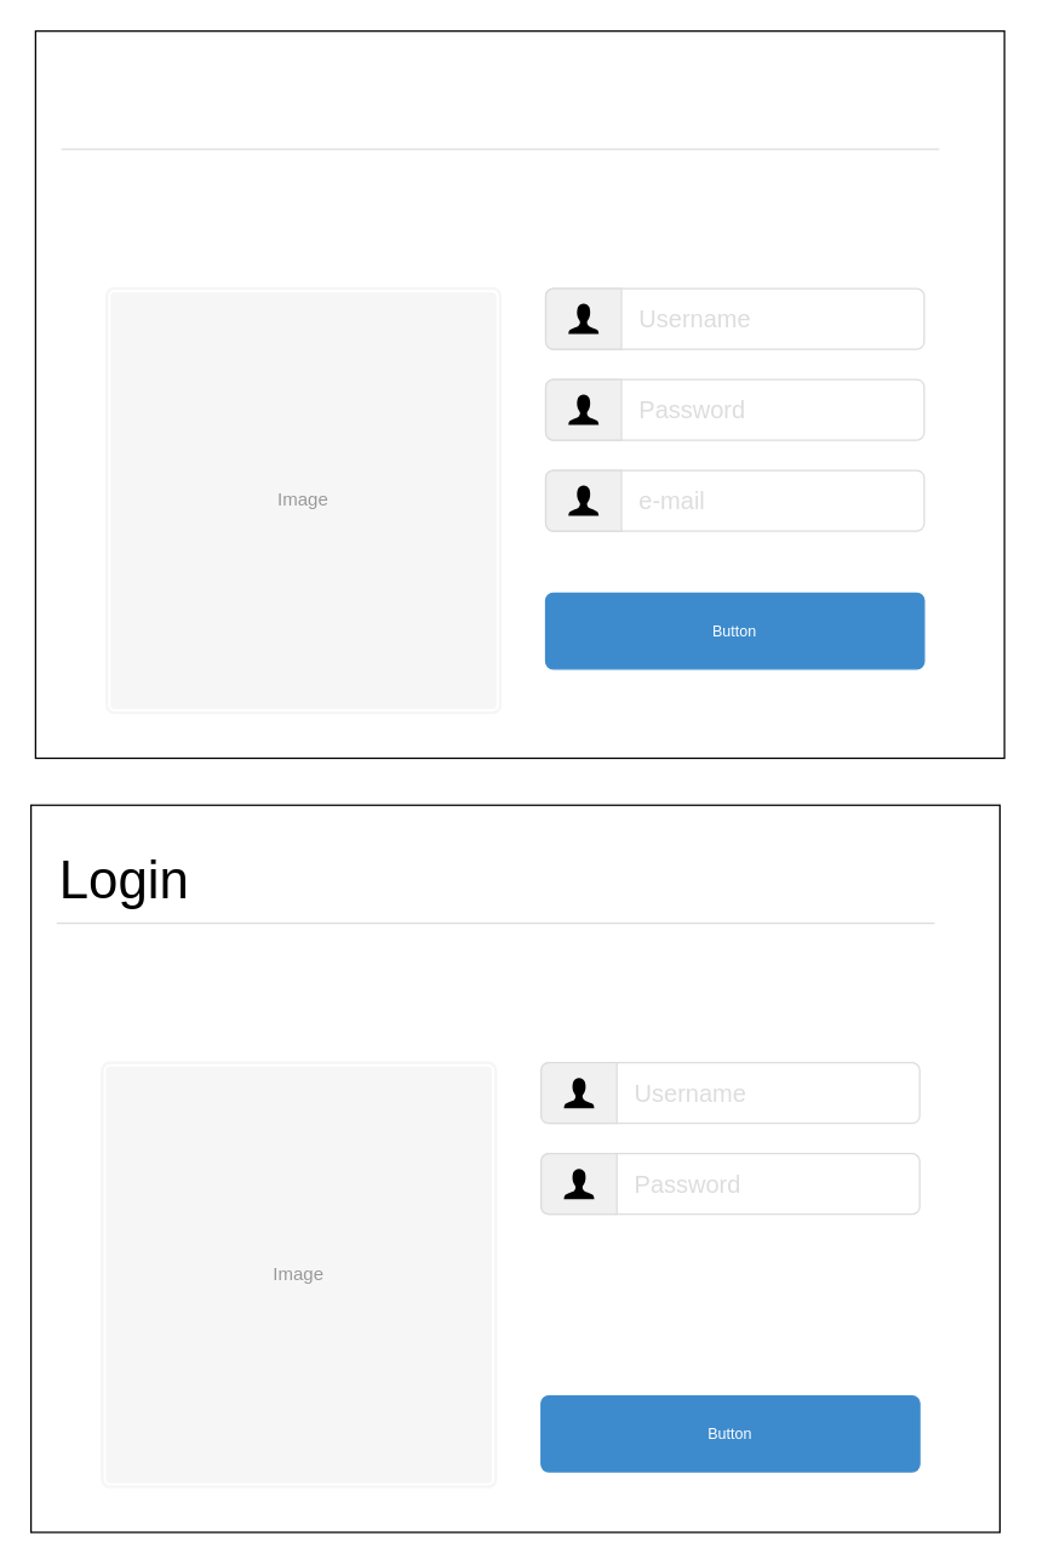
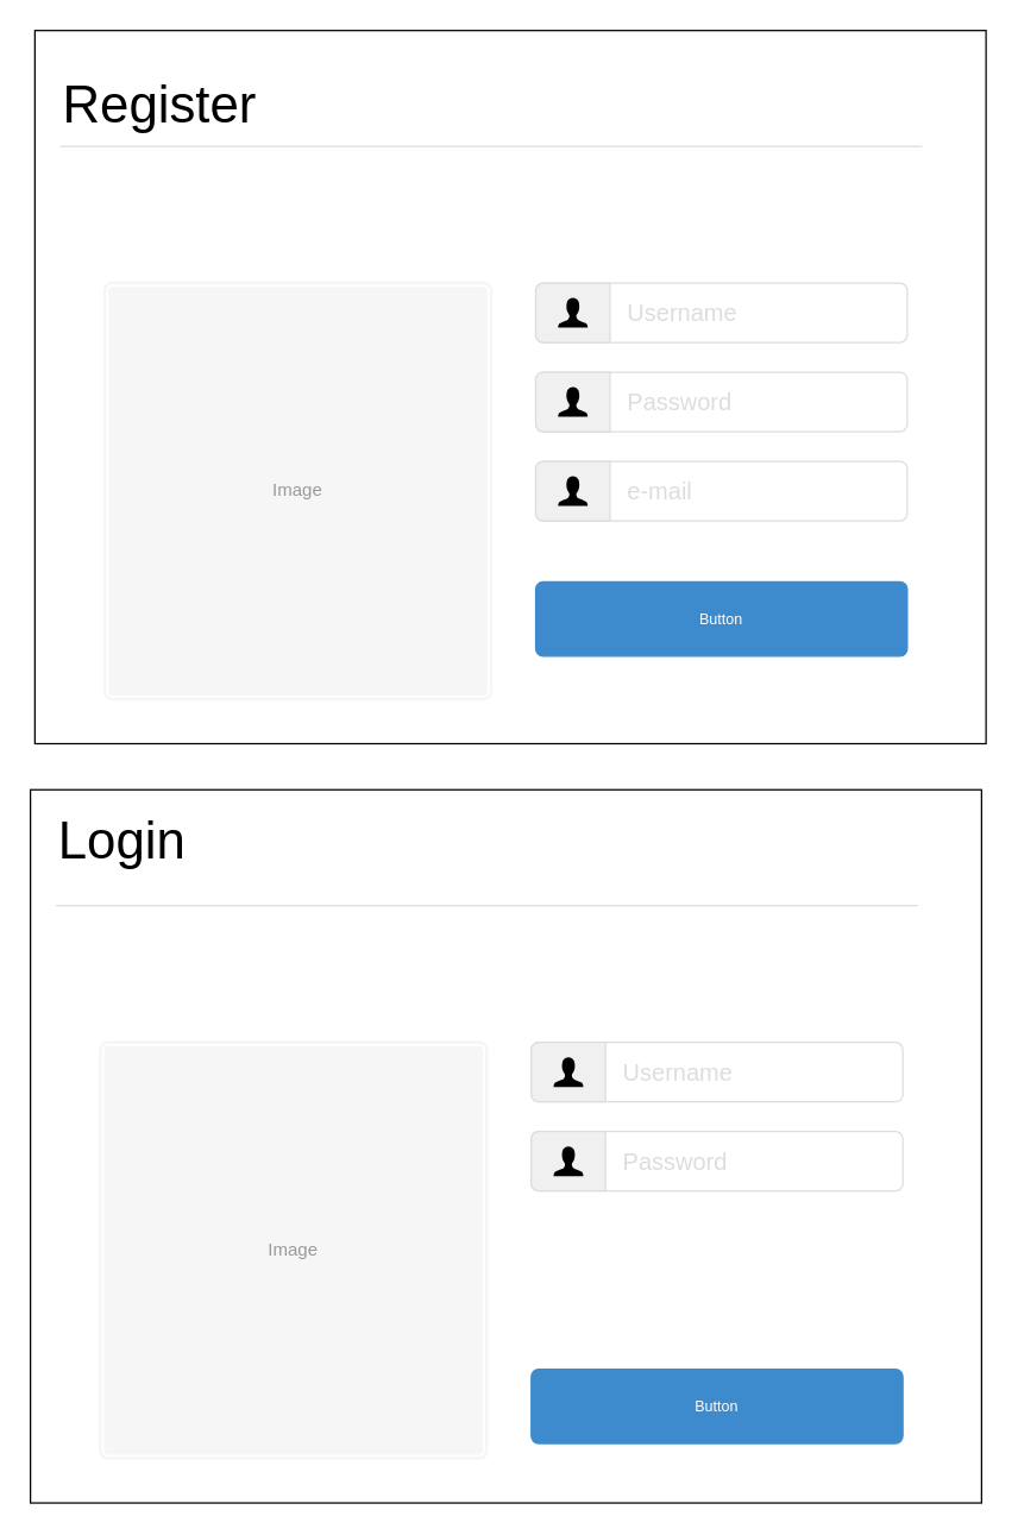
+ <mxCell id="14" value="Register" style="html=1;shadow=0;dashed=0;shape=mxgraph.bootstrap.anchor;fontSize=35;align=left;whiteSpace=wrap;" vertex="1" parent="1"><mxGeometry x="40" y="44" width="360" height="50" as="geometry" /></mxCell>
- <mxCell id="25" value="Login" style="html=1;shadow=0;dashed=0;shape=mxgraph.bootstrap.anchor;fontSize=35;align=left;whiteSpace=wrap;" vertex="1" parent="1"><mxGeometry x="37" y="555" width="360" height="50" as="geometry" /></mxCell>
+ <mxCell id="25" value="Login" style="html=1;shadow=0;dashed=0;shape=mxgraph.bootstrap.anchor;fontSize=35;align=left;whiteSpace=wrap;" vertex="1" parent="1"><mxGeometry x="37" y="540" width="360" height="50" as="geometry" /></mxCell>
